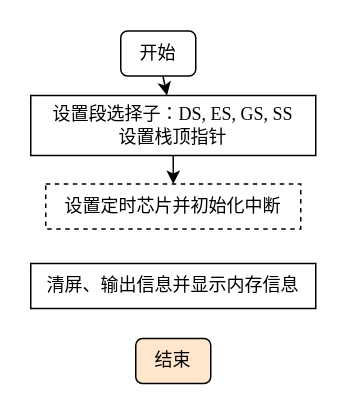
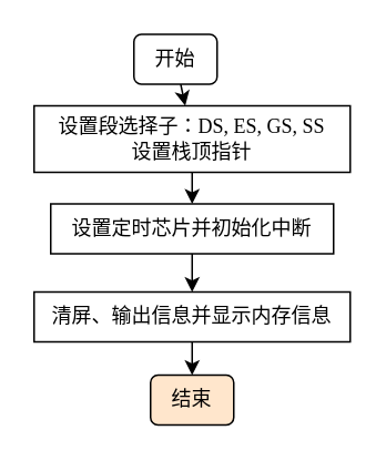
- <mxCell id="7" value="设置定时芯片并初始化中断" style="whiteSpace=wrap;html=1;rounded=0;fontFamily=宋体;dashed=1;" parent="1" vertex="1"><mxGeometry x="30" y="122" width="170" height="30" as="geometry" /></mxCell>
+ <mxCell id="7" value="设置定时芯片并初始化中断" style="whiteSpace=wrap;html=1;rounded=0;fontFamily=宋体;" parent="1" vertex="1"><mxGeometry x="30" y="122" width="170" height="30" as="geometry" /></mxCell>
+ <mxCell id="6" value="" style="edgeStyle=none;html=1;fontFamily=宋体;" parent="1" source="7" target="9" edge="1"><mxGeometry relative="1" as="geometry" /></mxCell>
+ <mxCell id="8" value="" style="edgeStyle=none;html=1;" parent="1" source="9" target="10" edge="1"><mxGeometry relative="1" as="geometry" /></mxCell>
